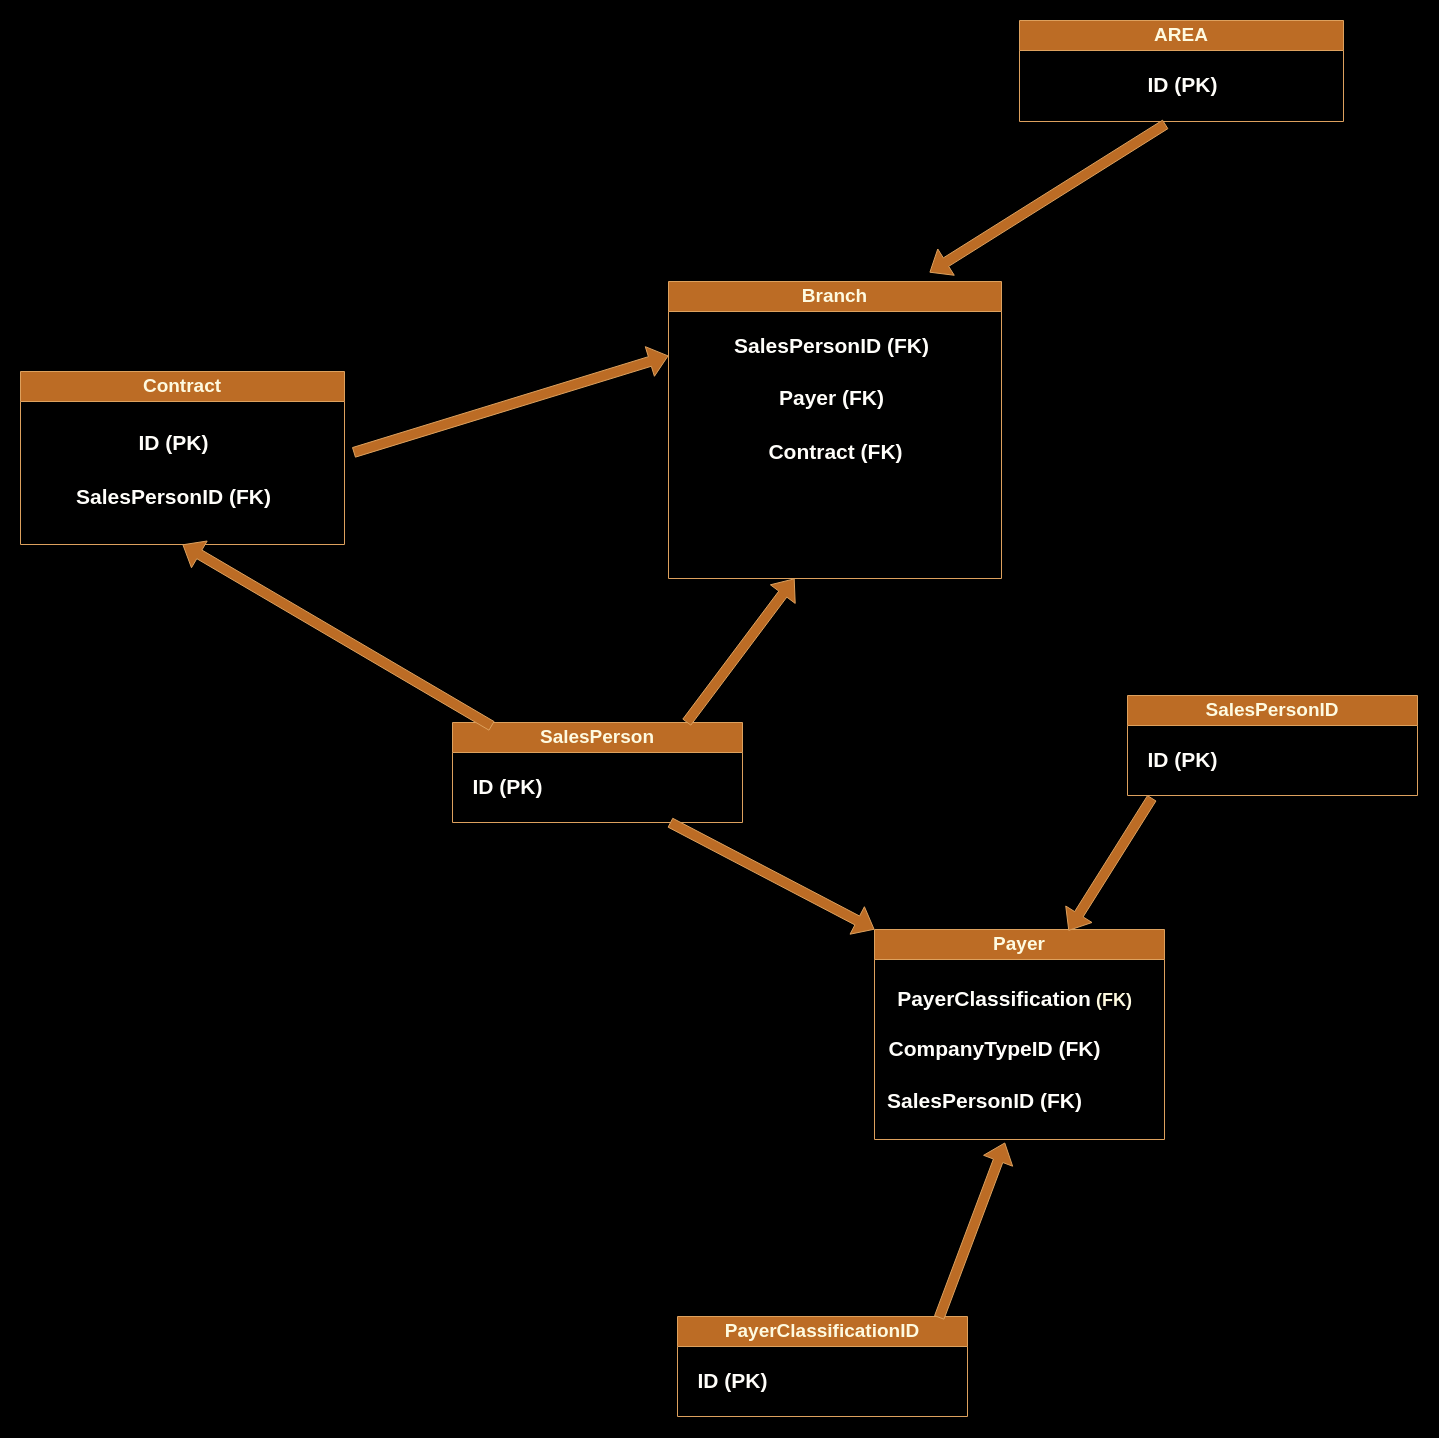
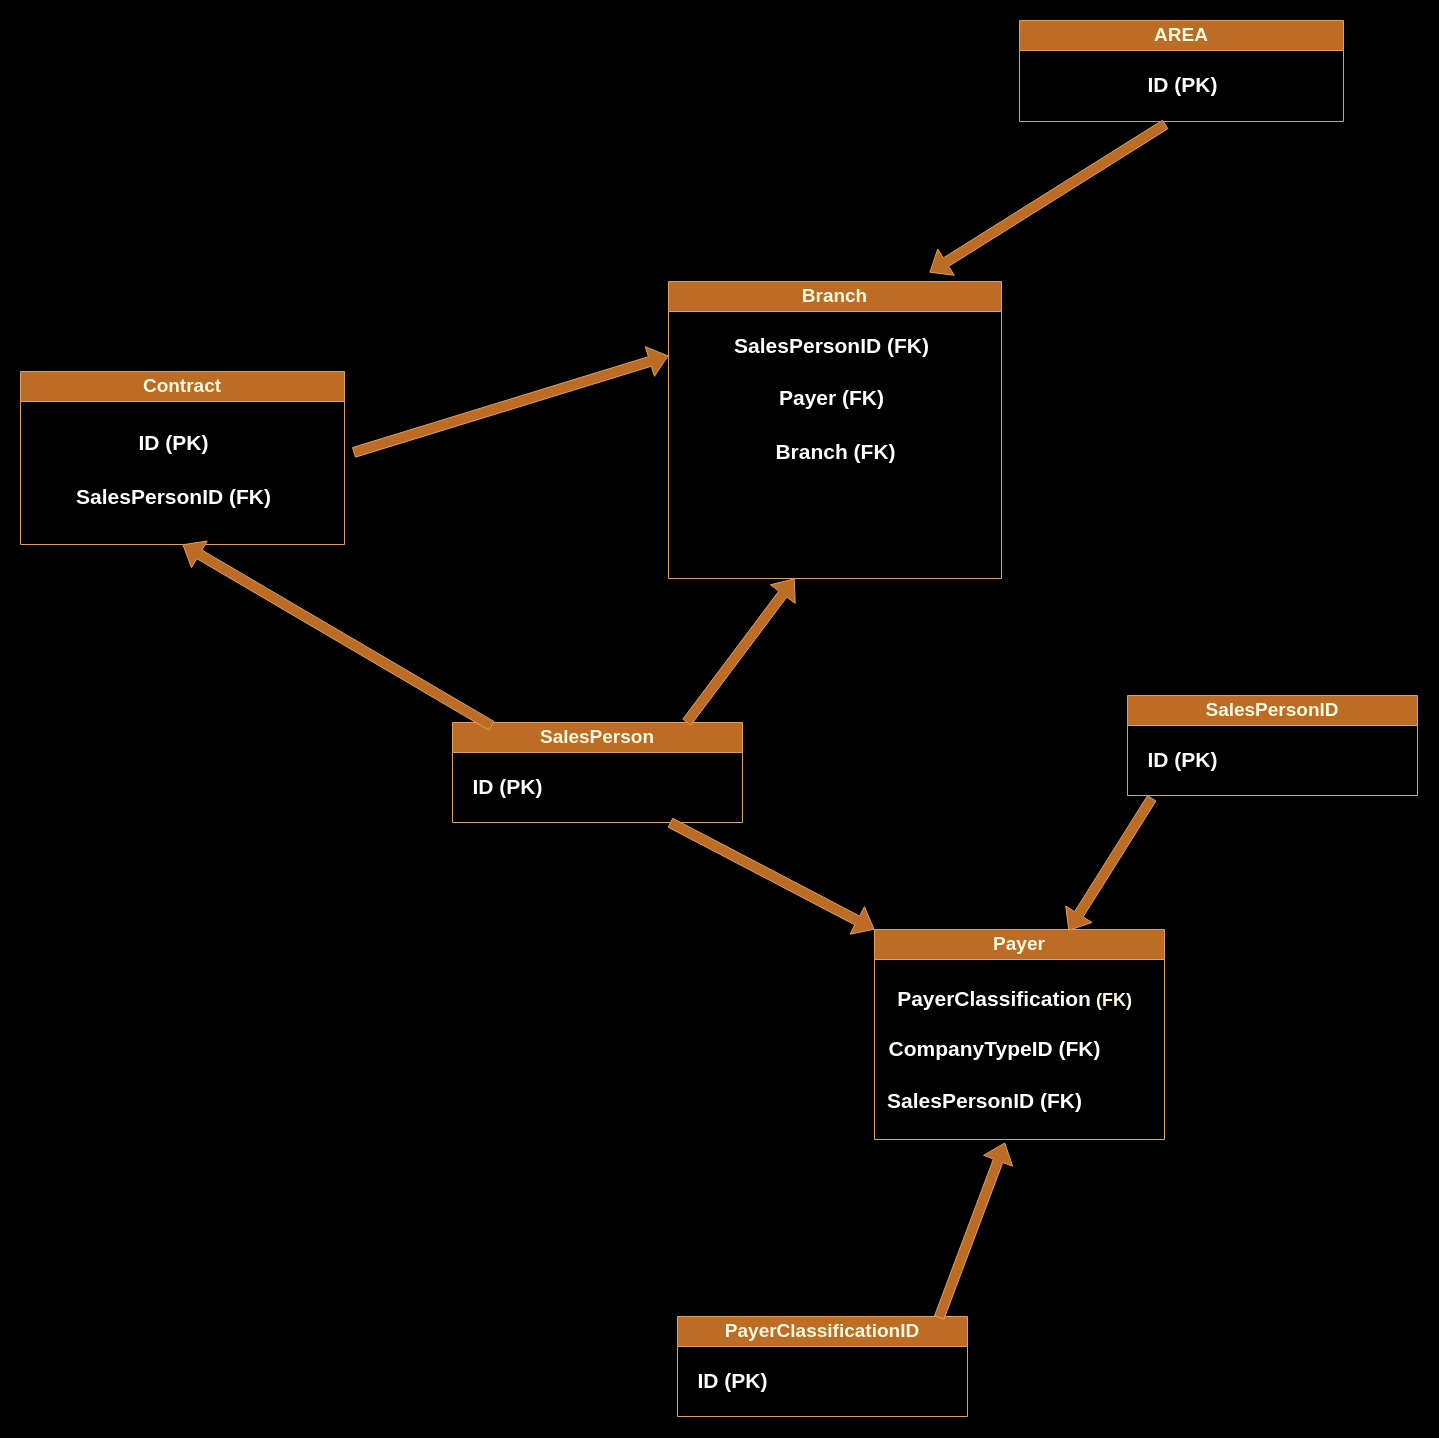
- <mxCell id="18" value="&lt;h2 style=&quot;line-height: 150%;&quot;&gt;&lt;font color=&quot;#fffefa&quot;&gt;&lt;span style=&quot;font-size: 21px; background-color: rgb(0, 0, 0);&quot;&gt;Contract (FK)&lt;/span&gt;&lt;/font&gt;&lt;/h2&gt;" style="text;html=1;align=center;verticalAlign=middle;resizable=0;points=[];autosize=1;strokeColor=none;fillColor=none;fontColor=#FEFAE0;" vertex="1" parent="15"><mxGeometry x="90" y="135" width="153" height="72" as="geometry" /></mxCell>
+ <mxCell id="18" value="&lt;h2 style=&quot;line-height: 150%;&quot;&gt;&lt;font color=&quot;#fffefa&quot;&gt;&lt;span style=&quot;font-size: 21px; background-color: rgb(0, 0, 0);&quot;&gt;Branch (FK)&lt;/span&gt;&lt;/font&gt;&lt;/h2&gt;" style="text;html=1;align=center;verticalAlign=middle;resizable=0;points=[];autosize=1;strokeColor=none;fillColor=none;fontColor=#FEFAE0;" vertex="1" parent="15"><mxGeometry x="90" y="135" width="153" height="72" as="geometry" /></mxCell>
